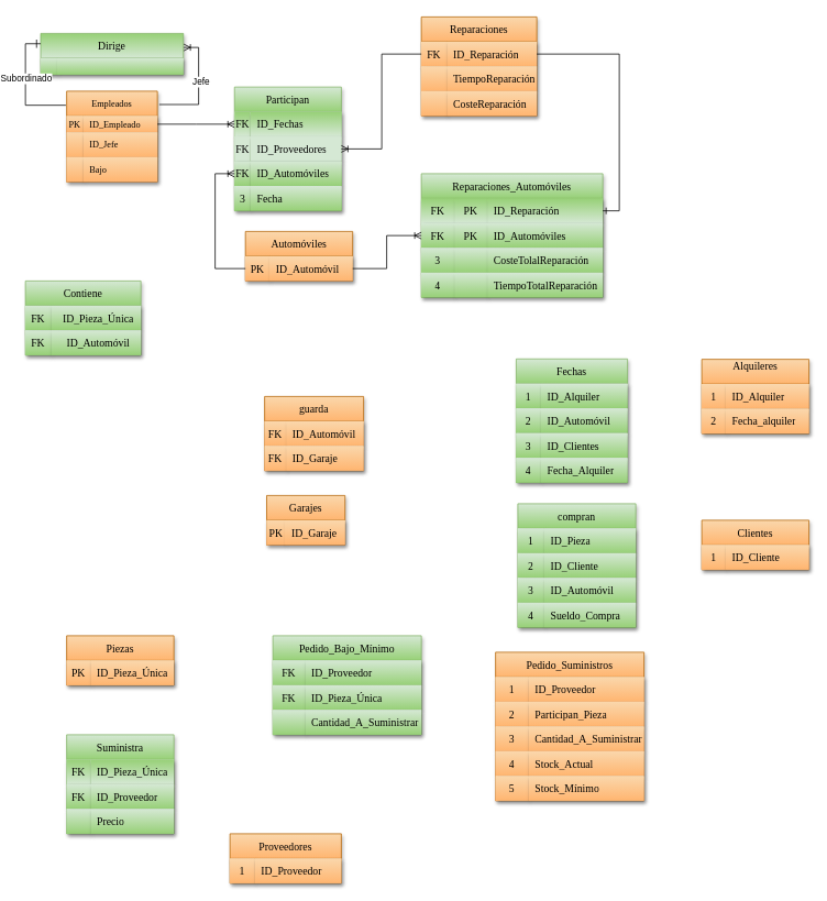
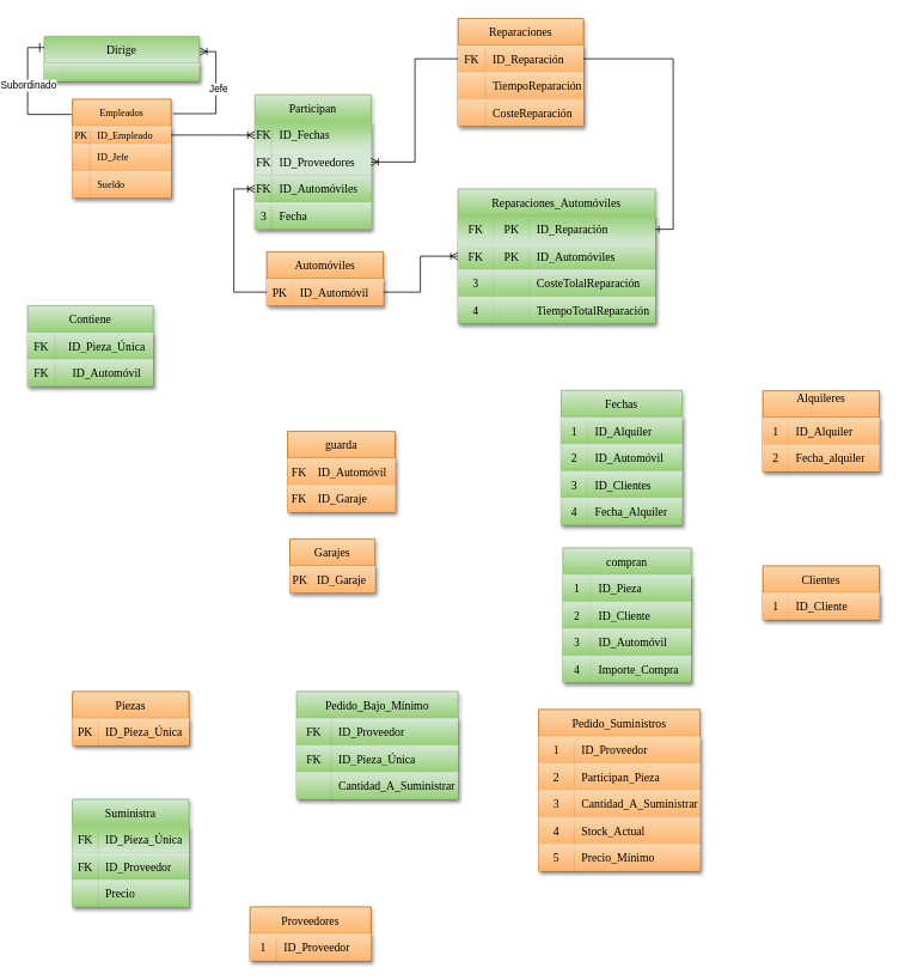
- <mxCell id="72" value="Bajo" style="shape=partialRectangle;html=1;whiteSpace=wrap;connectable=0;fillColor=#fad7ac;top=0;left=0;bottom=0;right=0;align=left;spacingLeft=6;overflow=hidden;strokeColor=#b46504;fontSize=11;swimlaneFillColor=none;shadow=1;textShadow=0;labelBackgroundColor=none;labelBorderColor=none;gradientColor=#FFB570;fontFamily=Times New Roman;" parent="70" vertex="1"><mxGeometry x="20" width="90" height="30" as="geometry"><mxRectangle width="90" height="30" as="alternateBounds" /></mxGeometry></mxCell>
+ <mxCell id="72" value="Sueldo" style="shape=partialRectangle;html=1;whiteSpace=wrap;connectable=0;fillColor=#fad7ac;top=0;left=0;bottom=0;right=0;align=left;spacingLeft=6;overflow=hidden;strokeColor=#b46504;fontSize=11;swimlaneFillColor=none;shadow=1;textShadow=0;labelBackgroundColor=none;labelBorderColor=none;gradientColor=#FFB570;fontFamily=Times New Roman;" parent="70" vertex="1"><mxGeometry x="20" width="90" height="30" as="geometry"><mxRectangle width="90" height="30" as="alternateBounds" /></mxGeometry></mxCell>
- <mxCell id="154" value="Sueldo_Compra" style="shape=partialRectangle;html=1;whiteSpace=wrap;connectable=0;fillColor=#d5e8d4;top=0;left=0;bottom=0;right=0;align=left;spacingLeft=6;overflow=hidden;strokeColor=#82b366;fontSize=13;swimlaneFillColor=none;shadow=1;textShadow=0;labelBackgroundColor=none;labelBorderColor=none;gradientColor=#97d077;fontFamily=Times New Roman;" parent="152" vertex="1"><mxGeometry x="32" width="111" height="30" as="geometry"><mxRectangle width="111" height="30" as="alternateBounds" /></mxGeometry></mxCell>
+ <mxCell id="154" value="Importe_Compra" style="shape=partialRectangle;html=1;whiteSpace=wrap;connectable=0;fillColor=#d5e8d4;top=0;left=0;bottom=0;right=0;align=left;spacingLeft=6;overflow=hidden;strokeColor=#82b366;fontSize=13;swimlaneFillColor=none;shadow=1;textShadow=0;labelBackgroundColor=none;labelBorderColor=none;gradientColor=#97d077;fontFamily=Times New Roman;" parent="152" vertex="1"><mxGeometry x="32" width="111" height="30" as="geometry"><mxRectangle width="111" height="30" as="alternateBounds" /></mxGeometry></mxCell>
- <mxCell id="117" value="Stock_Mínimo" style="shape=partialRectangle;html=1;whiteSpace=wrap;connectable=0;fillColor=#fad7ac;top=0;left=0;bottom=0;right=0;align=left;spacingLeft=6;overflow=hidden;strokeColor=#b46504;fontSize=13;swimlaneFillColor=none;shadow=1;textShadow=0;labelBackgroundColor=none;labelBorderColor=none;gradientColor=#FFB570;fontFamily=Times New Roman;" parent="115" vertex="1"><mxGeometry x="40" width="140" height="30" as="geometry"><mxRectangle width="140" height="30" as="alternateBounds" /></mxGeometry></mxCell>
+ <mxCell id="117" value="Precio_Mínimo" style="shape=partialRectangle;html=1;whiteSpace=wrap;connectable=0;fillColor=#fad7ac;top=0;left=0;bottom=0;right=0;align=left;spacingLeft=6;overflow=hidden;strokeColor=#b46504;fontSize=13;swimlaneFillColor=none;shadow=1;textShadow=0;labelBackgroundColor=none;labelBorderColor=none;gradientColor=#FFB570;fontFamily=Times New Roman;" parent="115" vertex="1"><mxGeometry x="40" width="140" height="30" as="geometry"><mxRectangle width="140" height="30" as="alternateBounds" /></mxGeometry></mxCell>
